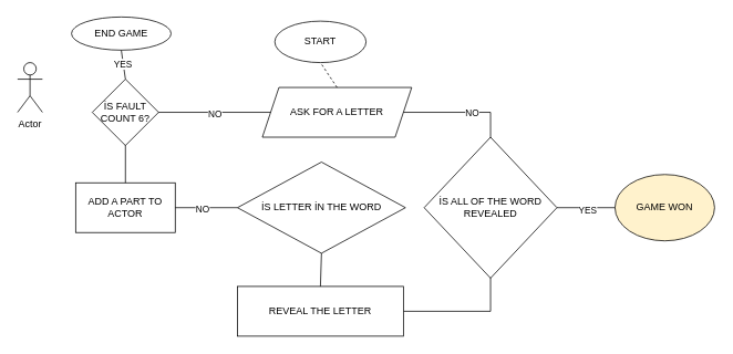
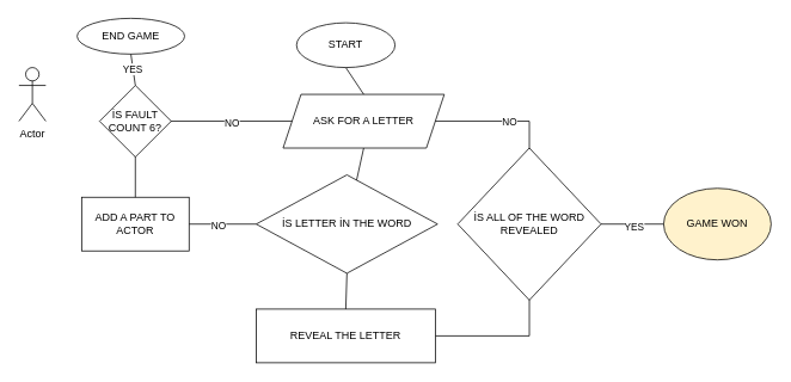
- <mxCell id="14" value="" style="endArrow=none;html=1;rounded=0;entryX=0.5;entryY=1;entryDx=0;entryDy=0;exitX=0.5;exitY=0;exitDx=0;exitDy=0;dashed=1;" edge="1" parent="1" source="4" target="3"><mxGeometry width="50" height="50" relative="1" as="geometry"><mxPoint x="370" y="325" as="sourcePoint" /><mxPoint x="420" y="275" as="targetPoint" /></mxGeometry></mxCell>
+ <mxCell id="14" value="" style="endArrow=none;html=1;rounded=0;entryX=0.5;entryY=1;entryDx=0;entryDy=0;exitX=0.5;exitY=0;exitDx=0;exitDy=0;" edge="1" parent="1" source="4" target="3"><mxGeometry width="50" height="50" relative="1" as="geometry"><mxPoint x="370" y="325" as="sourcePoint" /><mxPoint x="420" y="275" as="targetPoint" /></mxGeometry></mxCell>
+ <mxCell id="11" value="" style="endArrow=none;html=1;rounded=0;entryX=0.5;entryY=1;entryDx=0;entryDy=0;" edge="1" parent="1" source="6" target="4"><mxGeometry width="50" height="50" relative="1" as="geometry"><mxPoint x="370" y="325" as="sourcePoint" /><mxPoint x="420" y="275" as="targetPoint" /></mxGeometry></mxCell>
